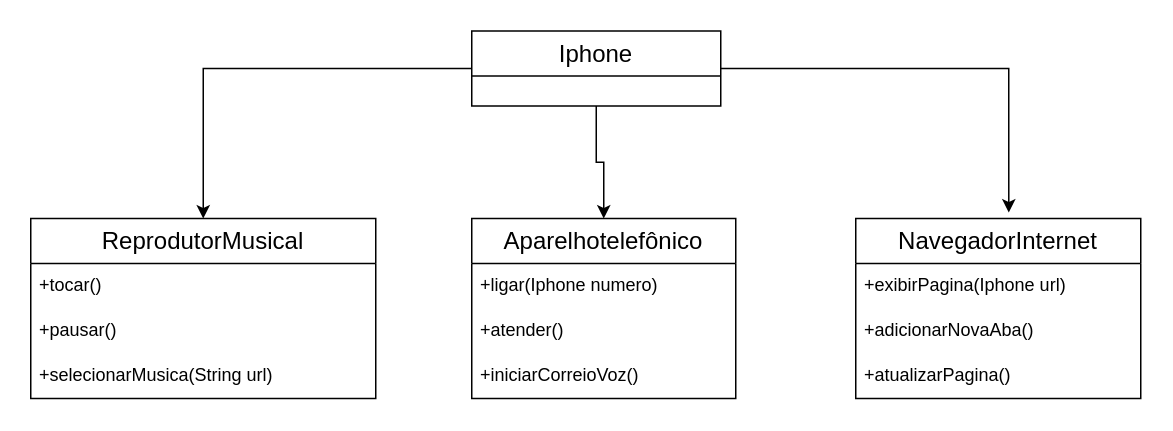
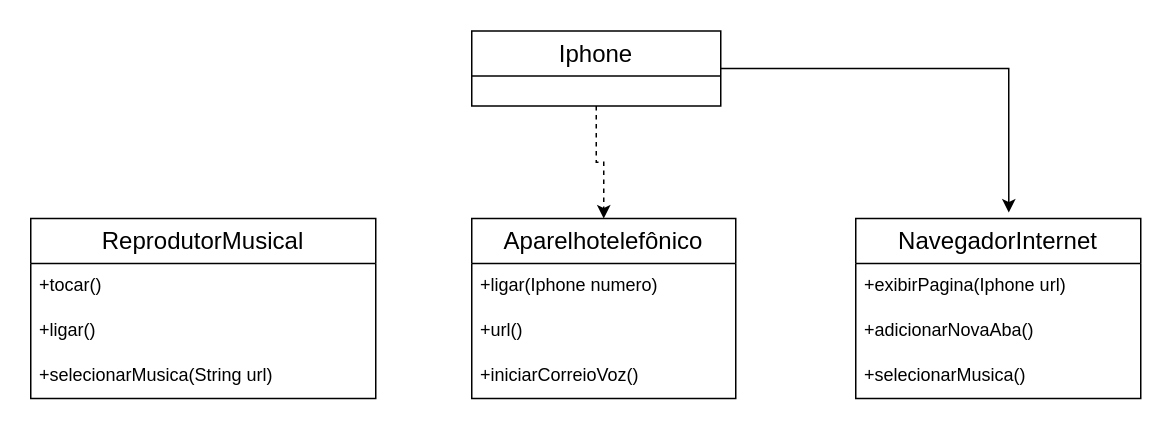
- <mxCell id="2" style="edgeStyle=orthogonalEdgeStyle;rounded=0;orthogonalLoop=1;jettySize=auto;html=1;exitX=0;exitY=0.5;exitDx=0;exitDy=0;" edge="1" parent="1" source="4" target="5"><mxGeometry relative="1" as="geometry" /></mxCell>
- <mxCell id="3" style="edgeStyle=orthogonalEdgeStyle;rounded=0;orthogonalLoop=1;jettySize=auto;html=1;entryX=0.5;entryY=0;entryDx=0;entryDy=0;" edge="1" parent="1" source="4" target="9"><mxGeometry relative="1" as="geometry" /></mxCell>
+ <mxCell id="3" style="edgeStyle=orthogonalEdgeStyle;rounded=0;orthogonalLoop=1;jettySize=auto;html=1;entryX=0.5;entryY=0;entryDx=0;entryDy=0;dashed=1;" edge="1" parent="1" source="4" target="9"><mxGeometry relative="1" as="geometry" /></mxCell>
- <mxCell id="7" value="+pausar()" style="text;strokeColor=none;fillColor=none;align=left;verticalAlign=middle;spacingLeft=4;spacingRight=4;overflow=hidden;points=[[0,0.5],[1,0.5]];portConstraint=eastwest;rotatable=0;whiteSpace=wrap;html=1;" vertex="1" parent="5"><mxGeometry y="60" width="230" height="30" as="geometry" /></mxCell>
+ <mxCell id="7" value="+ligar()" style="text;strokeColor=none;fillColor=none;align=left;verticalAlign=middle;spacingLeft=4;spacingRight=4;overflow=hidden;points=[[0,0.5],[1,0.5]];portConstraint=eastwest;rotatable=0;whiteSpace=wrap;html=1;" vertex="1" parent="5"><mxGeometry y="60" width="230" height="30" as="geometry" /></mxCell>
- <mxCell id="11" value="+atender()" style="text;strokeColor=none;fillColor=none;align=left;verticalAlign=middle;spacingLeft=4;spacingRight=4;overflow=hidden;points=[[0,0.5],[1,0.5]];portConstraint=eastwest;rotatable=0;whiteSpace=wrap;html=1;" vertex="1" parent="9"><mxGeometry y="60" width="176" height="30" as="geometry" /></mxCell>
+ <mxCell id="11" value="+url()" style="text;strokeColor=none;fillColor=none;align=left;verticalAlign=middle;spacingLeft=4;spacingRight=4;overflow=hidden;points=[[0,0.5],[1,0.5]];portConstraint=eastwest;rotatable=0;whiteSpace=wrap;html=1;" vertex="1" parent="9"><mxGeometry y="60" width="176" height="30" as="geometry" /></mxCell>
- <mxCell id="16" value="+atualizarPagina()" style="text;strokeColor=none;fillColor=none;align=left;verticalAlign=middle;spacingLeft=4;spacingRight=4;overflow=hidden;points=[[0,0.5],[1,0.5]];portConstraint=eastwest;rotatable=0;whiteSpace=wrap;html=1;" vertex="1" parent="13"><mxGeometry y="90" width="190" height="30" as="geometry" /></mxCell>
+ <mxCell id="16" value="+selecionarMusica()" style="text;strokeColor=none;fillColor=none;align=left;verticalAlign=middle;spacingLeft=4;spacingRight=4;overflow=hidden;points=[[0,0.5],[1,0.5]];portConstraint=eastwest;rotatable=0;whiteSpace=wrap;html=1;" vertex="1" parent="13"><mxGeometry y="90" width="190" height="30" as="geometry" /></mxCell>
